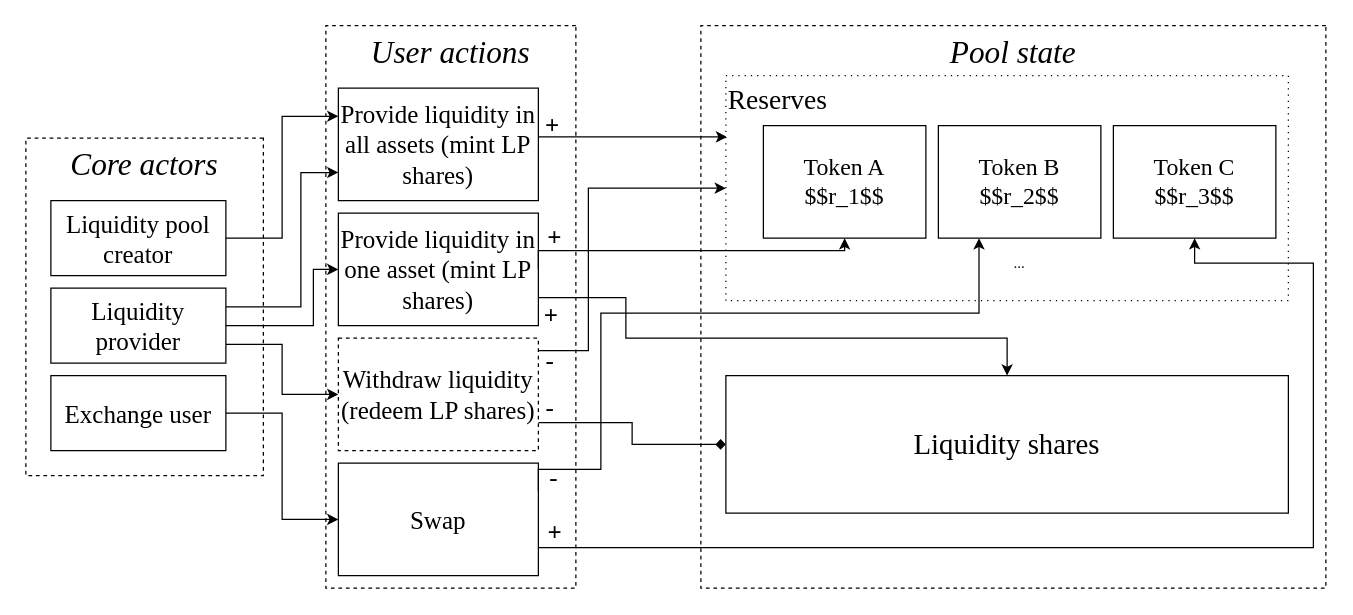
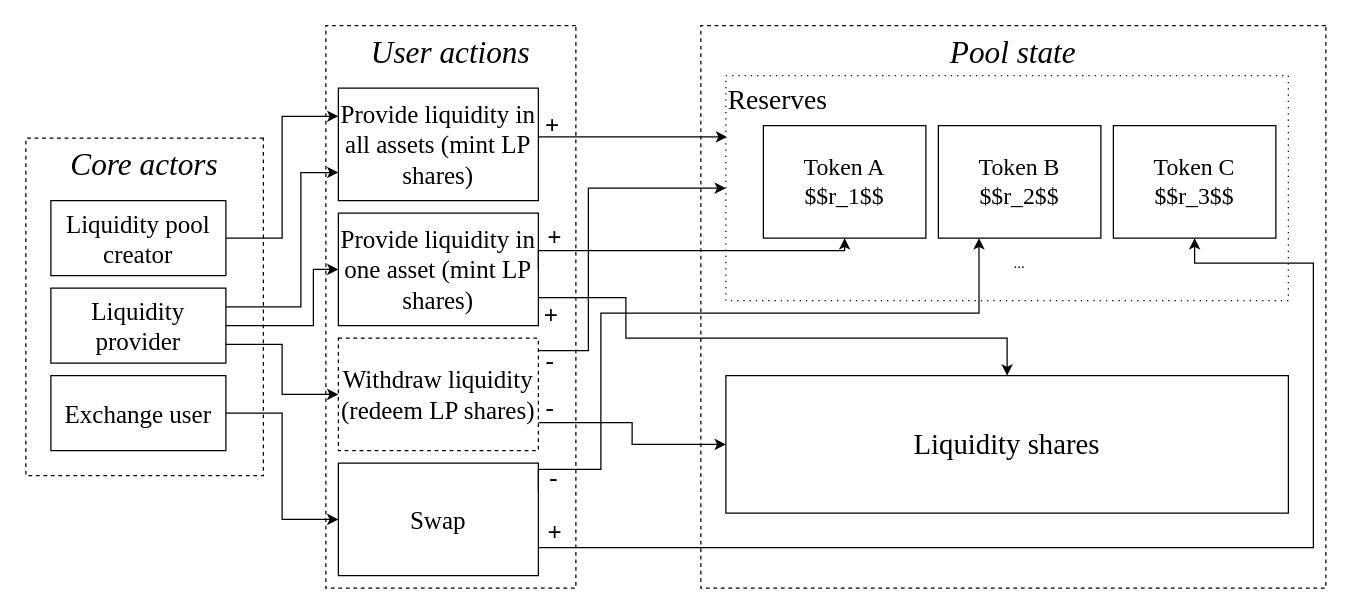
- <mxCell id="18" style="edgeStyle=orthogonalEdgeStyle;rounded=0;orthogonalLoop=1;jettySize=auto;html=1;exitX=1;exitY=0.75;exitDx=0;exitDy=0;entryX=0;entryY=0.5;entryDx=0;entryDy=0;fontFamily=Georgia;fontSize=20;endArrow=diamond;" parent="1" source="20" target="27" edge="1"><mxGeometry relative="1" as="geometry" /></mxCell>
+ <mxCell id="18" style="edgeStyle=orthogonalEdgeStyle;rounded=0;orthogonalLoop=1;jettySize=auto;html=1;exitX=1;exitY=0.75;exitDx=0;exitDy=0;entryX=0;entryY=0.5;entryDx=0;entryDy=0;fontFamily=Georgia;fontSize=20;" parent="1" source="20" target="27" edge="1"><mxGeometry relative="1" as="geometry" /></mxCell>
